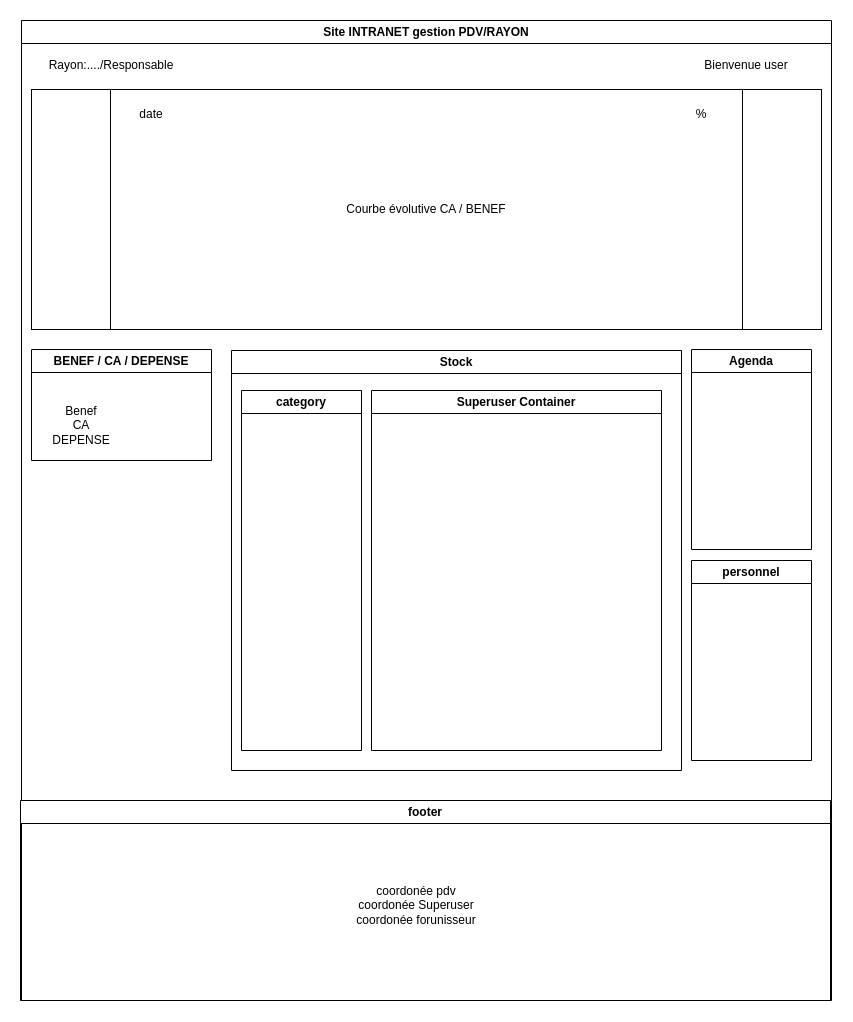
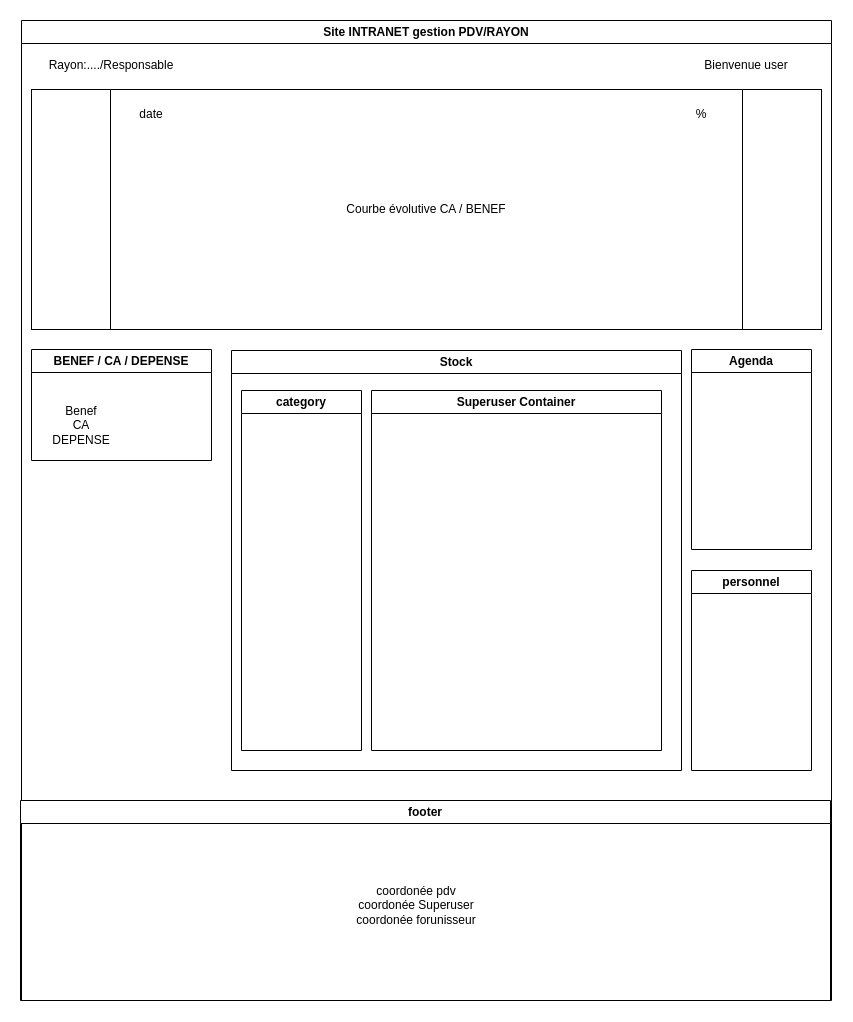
- <mxCell id="11" value="personnel" style="swimlane;whiteSpace=wrap;html=1;" vertex="1" parent="2"><mxGeometry x="670" y="540" width="120" height="200" as="geometry" /></mxCell>
+ <mxCell id="11" value="personnel" style="swimlane;whiteSpace=wrap;html=1;" vertex="1" parent="2"><mxGeometry x="670" y="550" width="120" height="200" as="geometry" /></mxCell>
